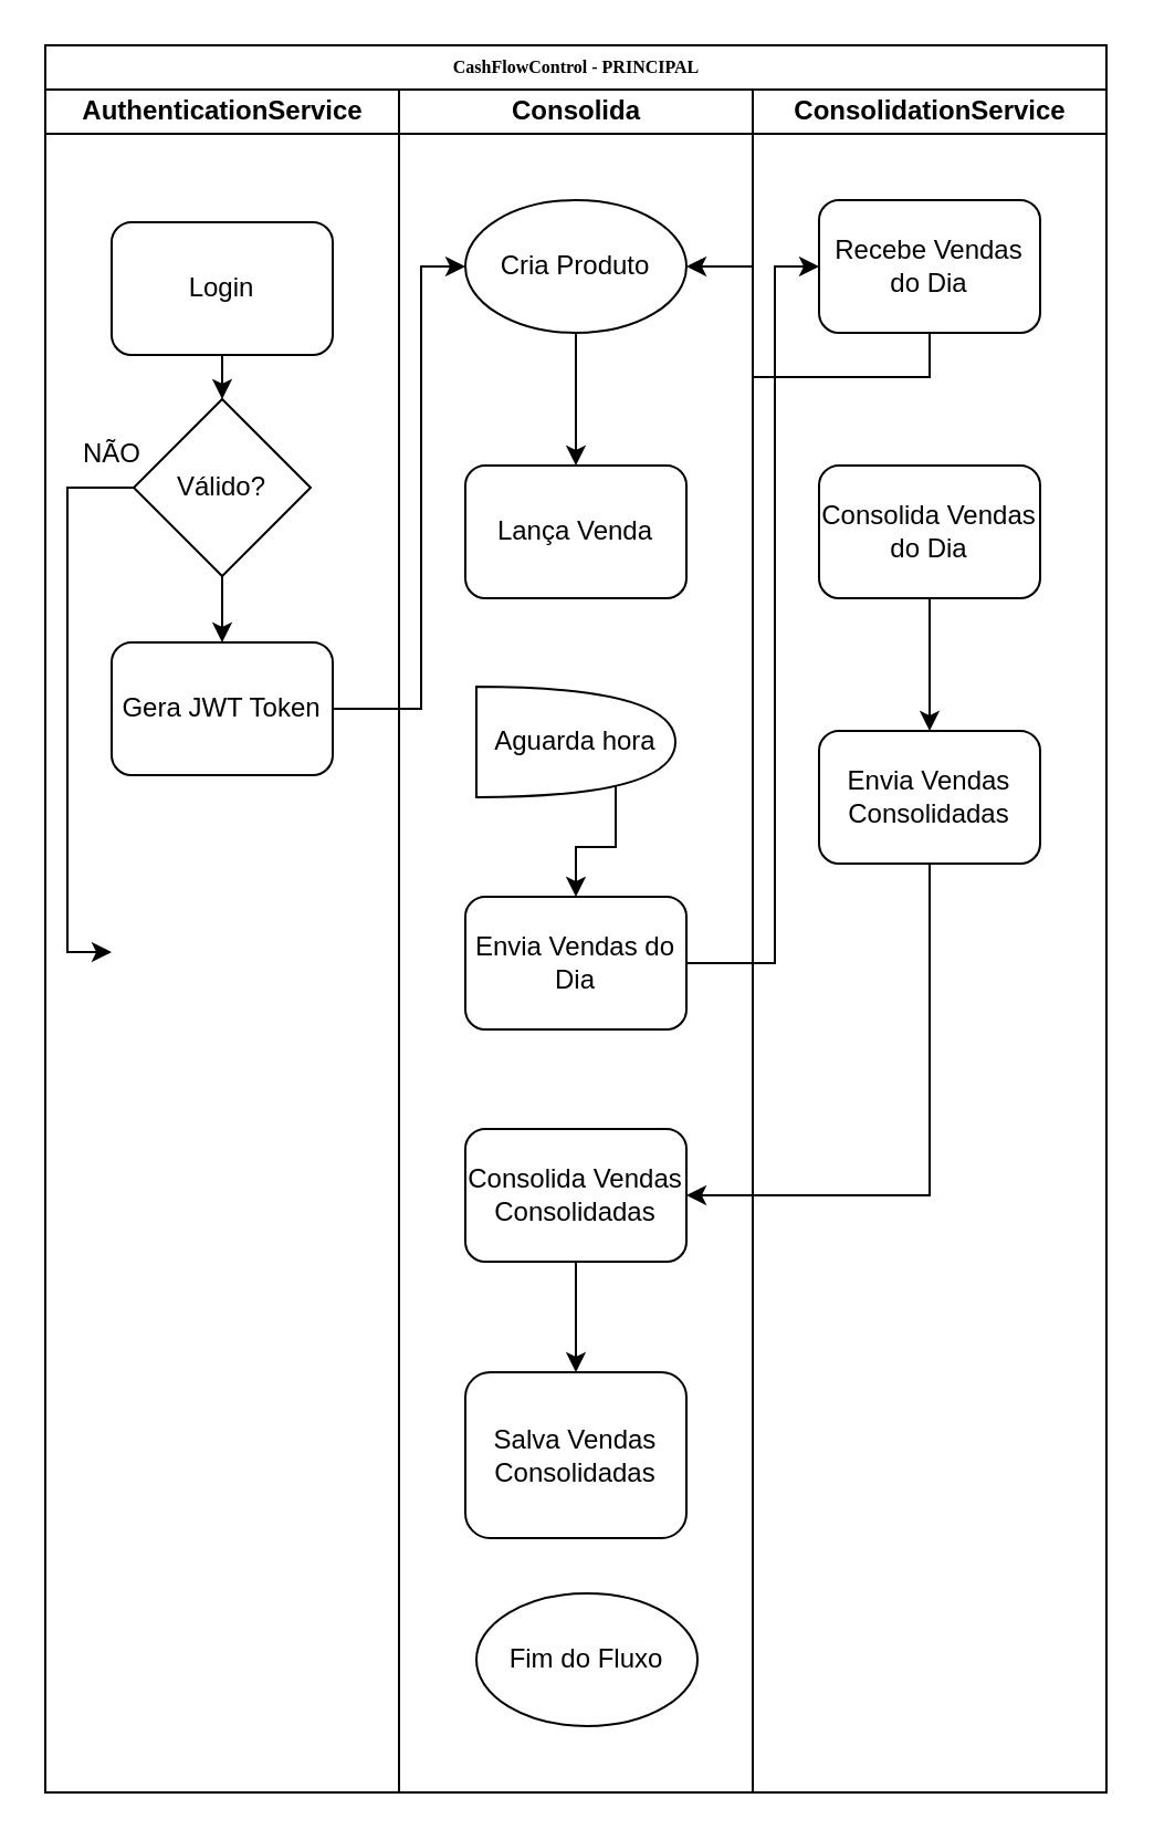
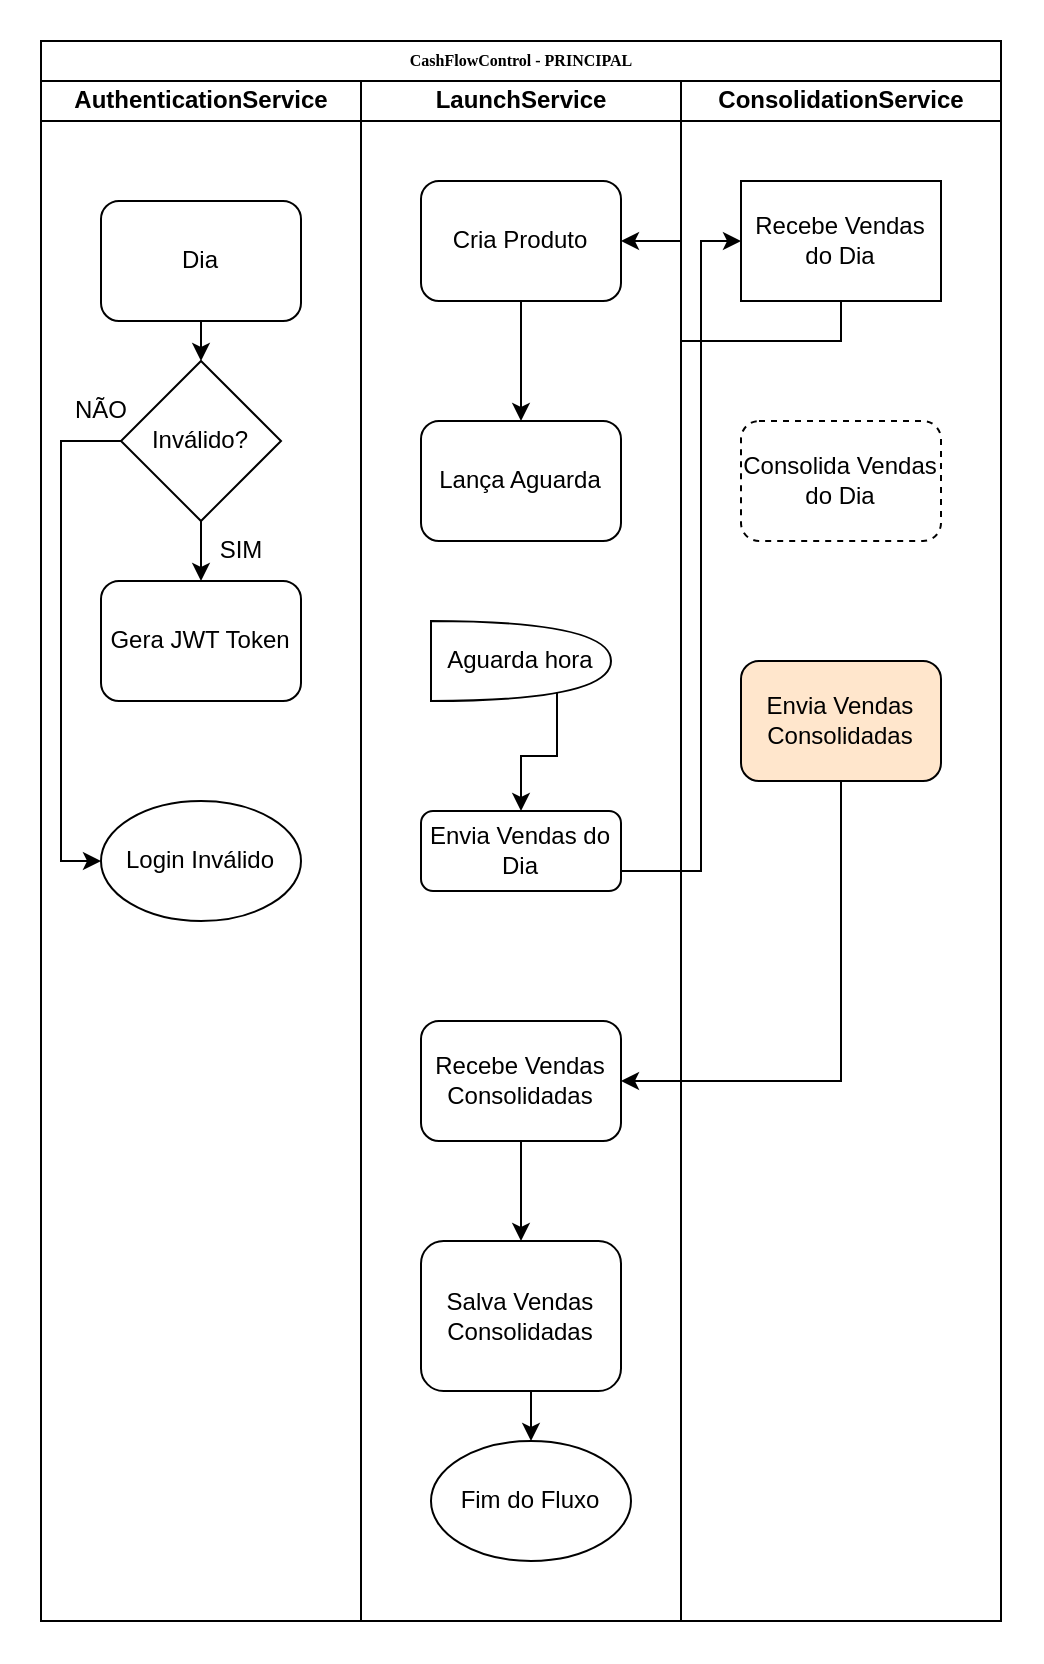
- <mxCell id="13" value="Consolida" style="swimlane;html=1;startSize=20;" parent="2" vertex="1"><mxGeometry x="160" y="20" width="160" height="770" as="geometry" /></mxCell>
+ <mxCell id="13" value="LaunchService" style="swimlane;html=1;startSize=20;" parent="2" vertex="1"><mxGeometry x="160" y="20" width="160" height="770" as="geometry" /></mxCell>
- <mxCell id="15" value="&lt;font face=&quot;Helvetica&quot;&gt;&lt;span style=&quot;font-size: 12px;&quot;&gt;Cria Produto&lt;/span&gt;&lt;/font&gt;" style="ellipse;whiteSpace=wrap;html=1;shadow=0;labelBackgroundColor=none;strokeWidth=1;fontFamily=Verdana;fontSize=8;align=center;" parent="13" vertex="1"><mxGeometry x="30" y="50" width="100" height="60" as="geometry" /></mxCell>
+ <mxCell id="15" value="&lt;font face=&quot;Helvetica&quot;&gt;&lt;span style=&quot;font-size: 12px;&quot;&gt;Cria Produto&lt;/span&gt;&lt;/font&gt;" style="rounded=1;whiteSpace=wrap;html=1;shadow=0;labelBackgroundColor=none;strokeWidth=1;fontFamily=Verdana;fontSize=8;align=center;" parent="13" vertex="1"><mxGeometry x="30" y="50" width="100" height="60" as="geometry" /></mxCell>
- <mxCell id="27" value="&lt;font face=&quot;Helvetica&quot;&gt;&lt;span style=&quot;font-size: 12px;&quot;&gt;Recebe Vendas do Dia&lt;/span&gt;&lt;/font&gt;" style="rounded=1;whiteSpace=wrap;html=1;shadow=0;labelBackgroundColor=none;strokeWidth=1;fontFamily=Verdana;fontSize=8;align=center;" parent="25" vertex="1"><mxGeometry x="30" y="50" width="100" height="60" as="geometry" /></mxCell>
+ <mxCell id="27" value="&lt;font face=&quot;Helvetica&quot;&gt;&lt;span style=&quot;font-size: 12px;&quot;&gt;Recebe Vendas do Dia&lt;/span&gt;&lt;/font&gt;" style="whiteSpace=wrap;html=1;shadow=0;labelBackgroundColor=none;strokeWidth=1;fontFamily=Verdana;fontSize=8;align=center;rounded=0;" parent="25" vertex="1"><mxGeometry x="30" y="50" width="100" height="60" as="geometry" /></mxCell>
- <mxCell id="5" value="&lt;font face=&quot;Helvetica&quot;&gt;&lt;span style=&quot;font-size: 12px;&quot;&gt;Login&lt;/span&gt;&lt;/font&gt;" style="rounded=1;whiteSpace=wrap;html=1;shadow=0;labelBackgroundColor=none;strokeWidth=1;fontFamily=Verdana;fontSize=8;align=center;" parent="3" vertex="1"><mxGeometry x="30" y="60" width="100" height="60" as="geometry" /></mxCell>
+ <mxCell id="5" value="&lt;font face=&quot;Helvetica&quot;&gt;&lt;span style=&quot;font-size: 12px;&quot;&gt;Dia&lt;/span&gt;&lt;/font&gt;" style="rounded=1;whiteSpace=wrap;html=1;shadow=0;labelBackgroundColor=none;strokeWidth=1;fontFamily=Verdana;fontSize=8;align=center;" parent="3" vertex="1"><mxGeometry x="30" y="60" width="100" height="60" as="geometry" /></mxCell>
- <mxCell id="31" style="edgeStyle=orthogonalEdgeStyle;rounded=0;orthogonalLoop=1;jettySize=auto;html=1;exitX=1;exitY=0.5;exitDx=0;exitDy=0;entryX=0;entryY=0.5;entryDx=0;entryDy=0;" parent="2" source="9" target="15" edge="1"><mxGeometry relative="1" as="geometry"><Array as="points"><mxPoint x="170" y="300" /><mxPoint x="170" y="100" /></Array></mxGeometry></mxCell>
- <mxCell id="8" value="Válido?" style="rhombus;whiteSpace=wrap;html=1;" parent="3" vertex="1"><mxGeometry x="40" y="140" width="80" height="80" as="geometry" /></mxCell>
+ <mxCell id="8" value="Inválido?" style="rhombus;whiteSpace=wrap;html=1;" parent="3" vertex="1"><mxGeometry x="40" y="140" width="80" height="80" as="geometry" /></mxCell>
- <mxCell id="16" value="&lt;font face=&quot;Helvetica&quot;&gt;&lt;span style=&quot;font-size: 12px;&quot;&gt;Lança Venda&lt;/span&gt;&lt;/font&gt;" style="rounded=1;whiteSpace=wrap;html=1;shadow=0;labelBackgroundColor=none;strokeWidth=1;fontFamily=Verdana;fontSize=8;align=center;" parent="13" vertex="1"><mxGeometry x="30" y="170" width="100" height="60" as="geometry" /></mxCell>
+ <mxCell id="16" value="&lt;font face=&quot;Helvetica&quot;&gt;&lt;span style=&quot;font-size: 12px;&quot;&gt;Lança Aguarda&lt;/span&gt;&lt;/font&gt;" style="rounded=1;whiteSpace=wrap;html=1;shadow=0;labelBackgroundColor=none;strokeWidth=1;fontFamily=Verdana;fontSize=8;align=center;" parent="13" vertex="1"><mxGeometry x="30" y="170" width="100" height="60" as="geometry" /></mxCell>
- <mxCell id="29" value="&lt;font face=&quot;Helvetica&quot;&gt;&lt;span style=&quot;font-size: 12px;&quot;&gt;Consolida Vendas do Dia&lt;/span&gt;&lt;/font&gt;" style="rounded=1;whiteSpace=wrap;html=1;shadow=0;labelBackgroundColor=none;strokeWidth=1;fontFamily=Verdana;fontSize=8;align=center;" parent="25" vertex="1"><mxGeometry x="30" y="170" width="100" height="60" as="geometry" /></mxCell>
+ <mxCell id="29" value="&lt;font face=&quot;Helvetica&quot;&gt;&lt;span style=&quot;font-size: 12px;&quot;&gt;Consolida Vendas do Dia&lt;/span&gt;&lt;/font&gt;" style="rounded=1;whiteSpace=wrap;html=1;shadow=0;labelBackgroundColor=none;strokeWidth=1;fontFamily=Verdana;fontSize=8;align=center;dashed=1;" parent="25" vertex="1"><mxGeometry x="30" y="170" width="100" height="60" as="geometry" /></mxCell>
+ <mxCell id="11" value="SIM" style="text;html=1;align=center;verticalAlign=middle;resizable=0;points=[];autosize=1;strokeColor=none;fillColor=none;" parent="3" vertex="1"><mxGeometry x="80" y="220" width="40" height="30" as="geometry" /></mxCell>
- <mxCell id="28" style="edgeStyle=orthogonalEdgeStyle;rounded=0;orthogonalLoop=1;jettySize=auto;html=1;exitX=0.5;exitY=1;exitDx=0;exitDy=0;entryX=0.5;entryY=0;entryDx=0;entryDy=0;" parent="25" source="29" target="30" edge="1"><mxGeometry relative="1" as="geometry" /></mxCell>
- <mxCell id="18" value="Aguarda hora" style="shape=or;whiteSpace=wrap;html=1;" parent="13" vertex="1"><mxGeometry x="35" y="270" width="90" height="50" as="geometry" /></mxCell>
+ <mxCell id="18" value="Aguarda hora" style="shape=or;whiteSpace=wrap;html=1;" parent="13" vertex="1"><mxGeometry x="35" y="270" width="90" height="40" as="geometry" /></mxCell>
- <mxCell id="30" value="&lt;font face=&quot;Helvetica&quot;&gt;&lt;span style=&quot;font-size: 12px;&quot;&gt;Envia Vendas Consolidadas&lt;/span&gt;&lt;/font&gt;" style="rounded=1;whiteSpace=wrap;html=1;shadow=0;labelBackgroundColor=none;strokeWidth=1;fontFamily=Verdana;fontSize=8;align=center;" parent="25" vertex="1"><mxGeometry x="30" y="290" width="100" height="60" as="geometry" /></mxCell>
+ <mxCell id="30" value="&lt;font face=&quot;Helvetica&quot;&gt;&lt;span style=&quot;font-size: 12px;&quot;&gt;Envia Vendas Consolidadas&lt;/span&gt;&lt;/font&gt;" style="rounded=1;whiteSpace=wrap;html=1;shadow=0;labelBackgroundColor=none;strokeWidth=1;fontFamily=Verdana;fontSize=8;align=center;fillColor=#ffe6cc;" parent="25" vertex="1"><mxGeometry x="30" y="290" width="100" height="60" as="geometry" /></mxCell>
+ <mxCell id="10" value="Login Inválido" style="ellipse;whiteSpace=wrap;html=1;" parent="3" vertex="1"><mxGeometry x="30" y="360" width="100" height="60" as="geometry" /></mxCell>
- <mxCell id="19" value="&lt;font face=&quot;Helvetica&quot;&gt;&lt;span style=&quot;font-size: 12px;&quot;&gt;Envia Vendas do Dia&lt;/span&gt;&lt;/font&gt;" style="rounded=1;whiteSpace=wrap;html=1;shadow=0;labelBackgroundColor=none;strokeWidth=1;fontFamily=Verdana;fontSize=8;align=center;" parent="13" vertex="1"><mxGeometry x="30" y="365" width="100" height="60" as="geometry" /></mxCell>
+ <mxCell id="19" value="&lt;font face=&quot;Helvetica&quot;&gt;&lt;span style=&quot;font-size: 12px;&quot;&gt;Envia Vendas do Dia&lt;/span&gt;&lt;/font&gt;" style="rounded=1;whiteSpace=wrap;html=1;shadow=0;labelBackgroundColor=none;strokeWidth=1;fontFamily=Verdana;fontSize=8;align=center;" parent="13" vertex="1"><mxGeometry x="30" y="365" width="100" height="40" as="geometry" /></mxCell>
- <mxCell id="21" value="&lt;font face=&quot;Helvetica&quot;&gt;&lt;span style=&quot;font-size: 12px;&quot;&gt;Consolida Vendas Consolidadas&lt;/span&gt;&lt;/font&gt;" style="rounded=1;whiteSpace=wrap;html=1;shadow=0;labelBackgroundColor=none;strokeWidth=1;fontFamily=Verdana;fontSize=8;align=center;" parent="13" vertex="1"><mxGeometry x="30" y="470" width="100" height="60" as="geometry" /></mxCell>
+ <mxCell id="21" value="&lt;font face=&quot;Helvetica&quot;&gt;&lt;span style=&quot;font-size: 12px;&quot;&gt;Recebe Vendas Consolidadas&lt;/span&gt;&lt;/font&gt;" style="rounded=1;whiteSpace=wrap;html=1;shadow=0;labelBackgroundColor=none;strokeWidth=1;fontFamily=Verdana;fontSize=8;align=center;" parent="13" vertex="1"><mxGeometry x="30" y="470" width="100" height="60" as="geometry" /></mxCell>
+ <mxCell id="22" style="edgeStyle=orthogonalEdgeStyle;rounded=0;orthogonalLoop=1;jettySize=auto;html=1;exitX=0.5;exitY=1;exitDx=0;exitDy=0;entryX=0.5;entryY=0;entryDx=0;entryDy=0;" parent="13" source="23" target="24" edge="1"><mxGeometry relative="1" as="geometry" /></mxCell>
